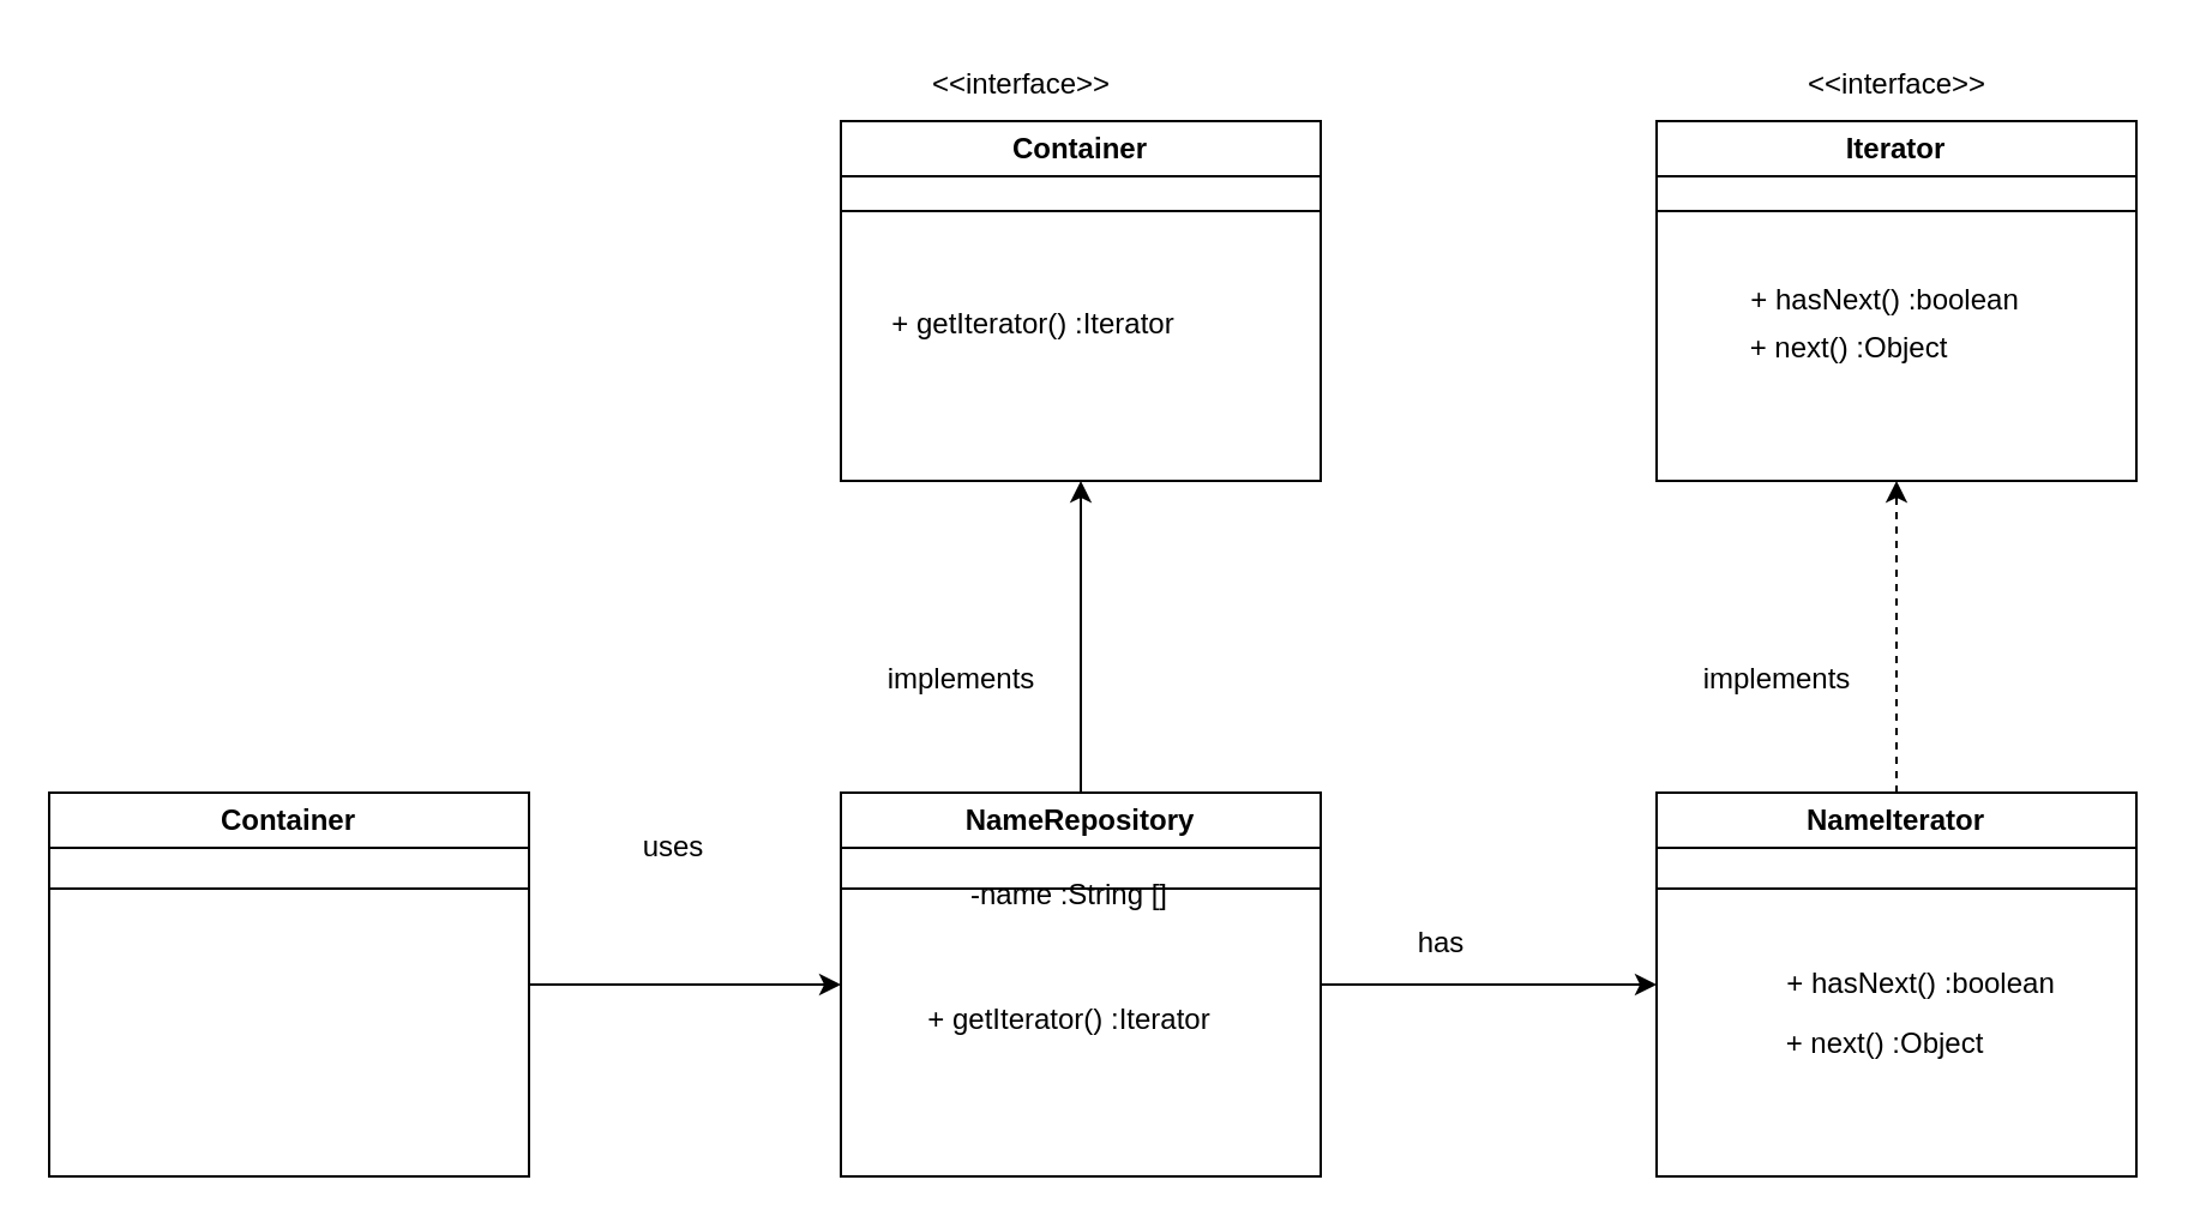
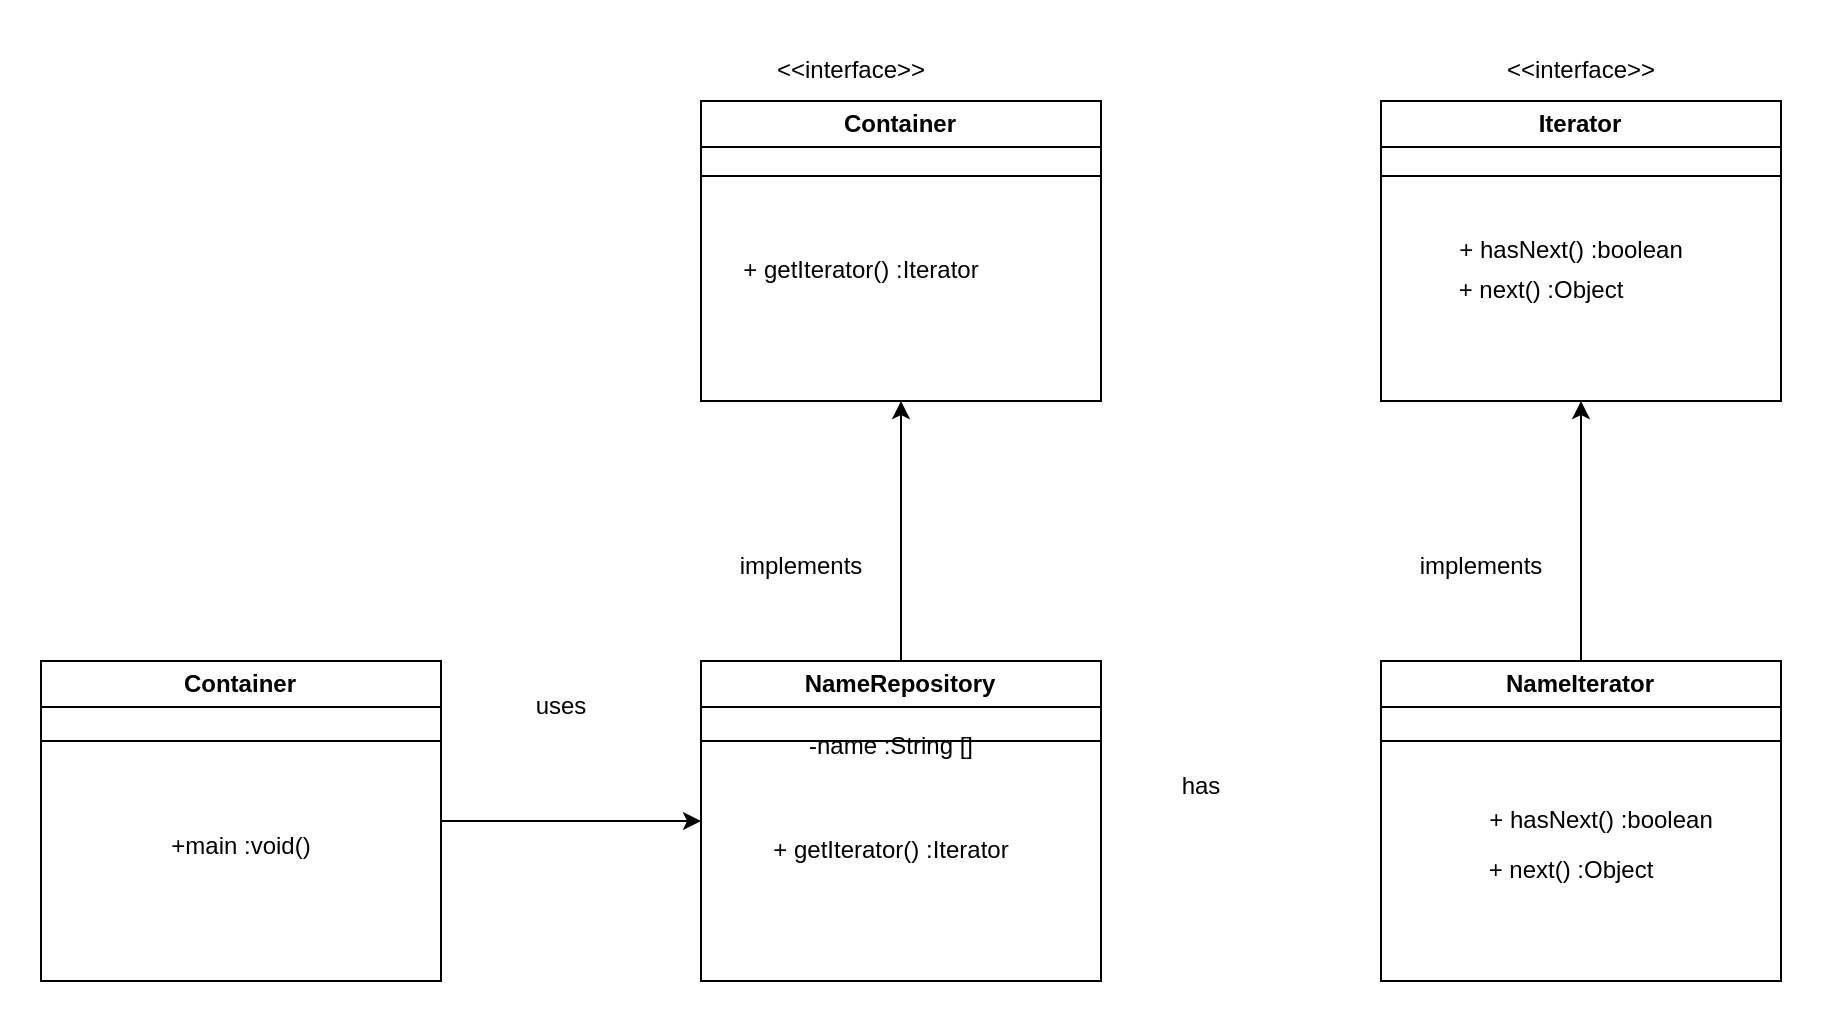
- <mxCell id="17" style="edgeStyle=orthogonalEdgeStyle;rounded=0;orthogonalLoop=1;jettySize=auto;html=1;exitX=0.5;exitY=0;exitDx=0;exitDy=0;entryX=0.5;entryY=1;entryDx=0;entryDy=0;dashed=1;" edge="1" parent="1" source="18" target="5"><mxGeometry relative="1" as="geometry" /></mxCell>
+ <mxCell id="17" style="edgeStyle=orthogonalEdgeStyle;rounded=0;orthogonalLoop=1;jettySize=auto;html=1;exitX=0.5;exitY=0;exitDx=0;exitDy=0;entryX=0.5;entryY=1;entryDx=0;entryDy=0;" edge="1" parent="1" source="18" target="5"><mxGeometry relative="1" as="geometry" /></mxCell>
- <mxCell id="11" style="edgeStyle=orthogonalEdgeStyle;rounded=0;orthogonalLoop=1;jettySize=auto;html=1;exitX=1;exitY=0.5;exitDx=0;exitDy=0;entryX=0;entryY=0.5;entryDx=0;entryDy=0;" edge="1" parent="1" source="13" target="18"><mxGeometry relative="1" as="geometry" /></mxCell>
+ <mxCell id="24" value="+main :void()" style="text;html=1;align=center;verticalAlign=middle;resizable=0;points=[];autosize=1;strokeColor=none;fillColor=none;" vertex="1" parent="23"><mxGeometry x="55" y="78" width="90" height="30" as="geometry" /></mxCell>
